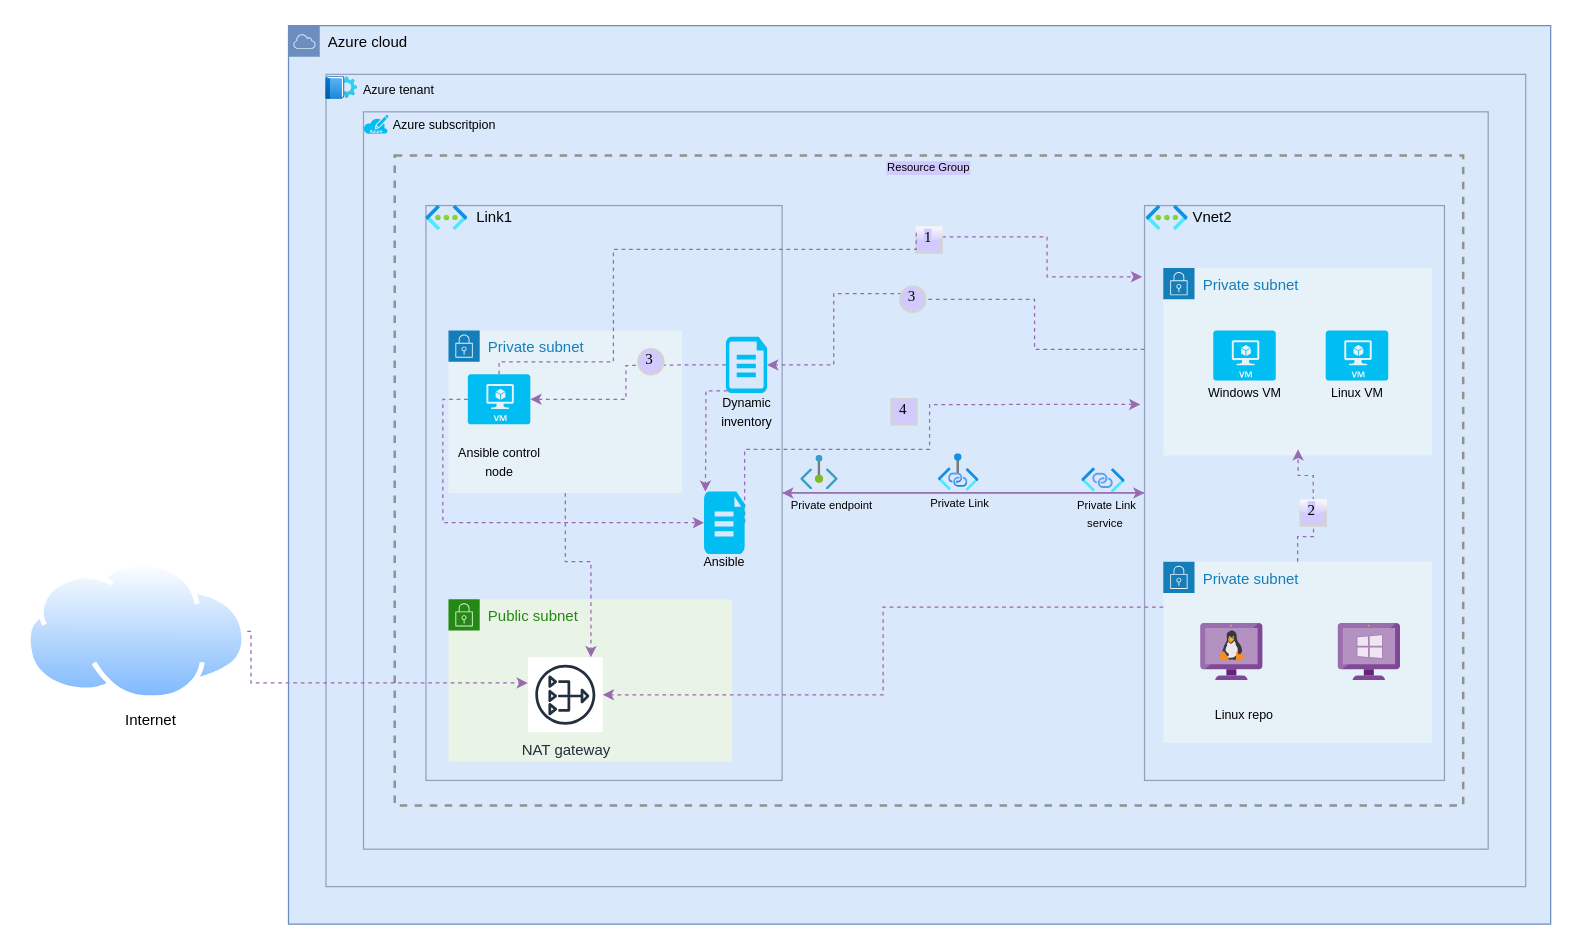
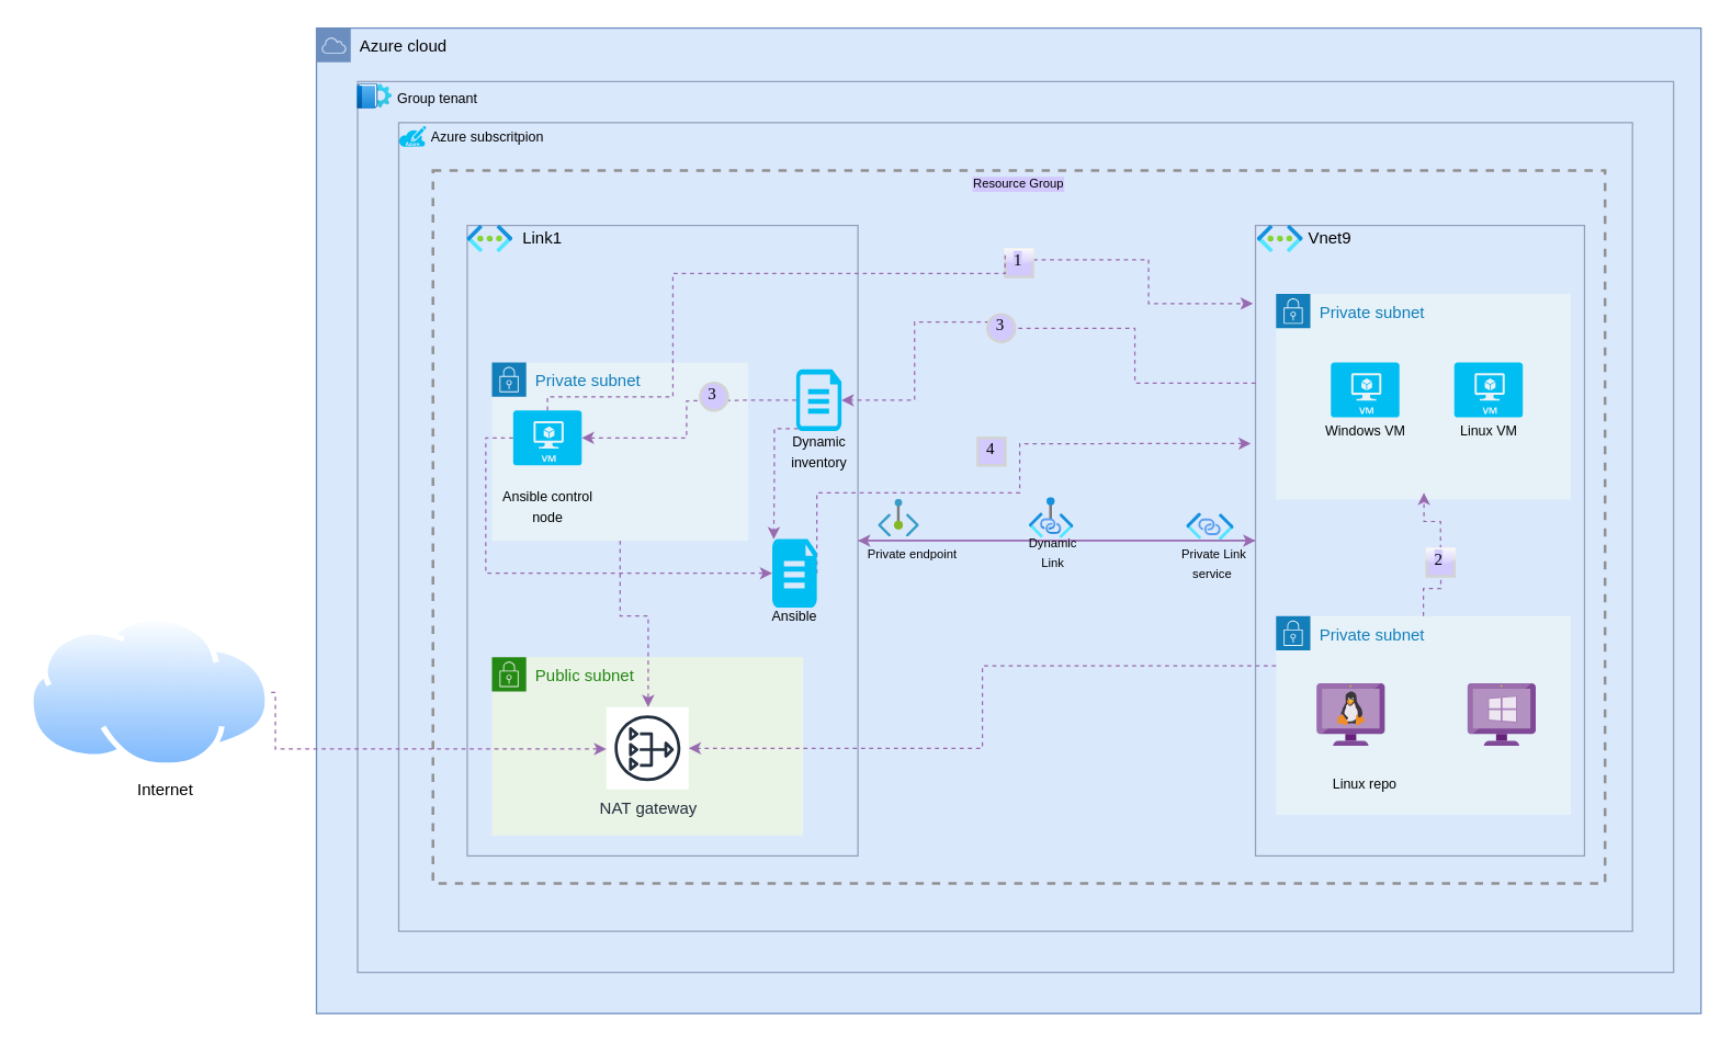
- <mxCell id="4" value="&lt;font style=&quot;font-size: 10px;&quot;&gt;Azure tenant&lt;/font&gt;" style="text;html=1;strokeColor=none;fillColor=none;align=center;verticalAlign=middle;whiteSpace=wrap;rounded=0;fontSize=9;fontColor=default;" parent="1" vertex="1"><mxGeometry x="285.5" y="61" width="64.5" height="20" as="geometry" /></mxCell>
+ <mxCell id="4" value="&lt;font style=&quot;font-size: 10px;&quot;&gt;Group tenant&lt;/font&gt;" style="text;html=1;strokeColor=none;fillColor=none;align=center;verticalAlign=middle;whiteSpace=wrap;rounded=0;fontSize=9;fontColor=default;" parent="1" vertex="1"><mxGeometry x="285.5" y="61" width="64.5" height="20" as="geometry" /></mxCell>
- <mxCell id="19" value="&lt;font style=&quot;font-size: 12px;&quot;&gt;Vnet2&lt;/font&gt;" style="text;html=1;strokeColor=none;fillColor=none;align=center;verticalAlign=middle;whiteSpace=wrap;rounded=0;fontSize=10;fontColor=default;" parent="11" vertex="1"><mxGeometry x="635" y="42.5" width="38.5" height="15" as="geometry" /></mxCell>
+ <mxCell id="19" value="&lt;font style=&quot;font-size: 12px;&quot;&gt;Vnet9&lt;/font&gt;" style="text;html=1;strokeColor=none;fillColor=none;align=center;verticalAlign=middle;whiteSpace=wrap;rounded=0;fontSize=10;fontColor=default;" parent="11" vertex="1"><mxGeometry x="635" y="42.5" width="38.5" height="15" as="geometry" /></mxCell>
- <mxCell id="24" value="&lt;font style=&quot;font-size: 9px;&quot;&gt;Private Link&lt;/font&gt;" style="text;html=1;strokeColor=none;fillColor=none;align=center;verticalAlign=middle;whiteSpace=wrap;rounded=0;fontSize=12;fontColor=default;" parent="11" vertex="1"><mxGeometry x="424.54" y="270" width="55" height="16" as="geometry" /></mxCell>
+ <mxCell id="24" value="&lt;font style=&quot;font-size: 9px;&quot;&gt;Dynamic Link&lt;/font&gt;" style="text;html=1;strokeColor=none;fillColor=none;align=center;verticalAlign=middle;whiteSpace=wrap;rounded=0;fontSize=12;fontColor=default;" parent="11" vertex="1"><mxGeometry x="424.54" y="270" width="55" height="16" as="geometry" /></mxCell>
- <mxCell id="58" value="NAT gateway" style="sketch=0;outlineConnect=0;fontColor=#232F3E;gradientColor=none;strokeColor=#232F3E;fillColor=#ffffff;dashed=0;verticalLabelPosition=bottom;verticalAlign=top;align=center;html=1;fontSize=12;fontStyle=0;aspect=fixed;shape=mxgraph.aws4.resourceIcon;resIcon=mxgraph.aws4.nat_gateway;" parent="57" vertex="1"><mxGeometry x="63.5" y="46.5" width="60" height="60" as="geometry" /></mxCell>
+ <mxCell id="58" value="NAT gateway" style="sketch=0;outlineConnect=0;fontColor=#232F3E;gradientColor=none;strokeColor=#232F3E;fillColor=#ffffff;dashed=0;verticalLabelPosition=bottom;verticalAlign=top;align=center;html=1;fontSize=12;fontStyle=0;aspect=fixed;shape=mxgraph.aws4.resourceIcon;resIcon=mxgraph.aws4.nat_gateway;" parent="57" vertex="1"><mxGeometry x="83.5" y="36.5" width="60" height="60" as="geometry" /></mxCell>
